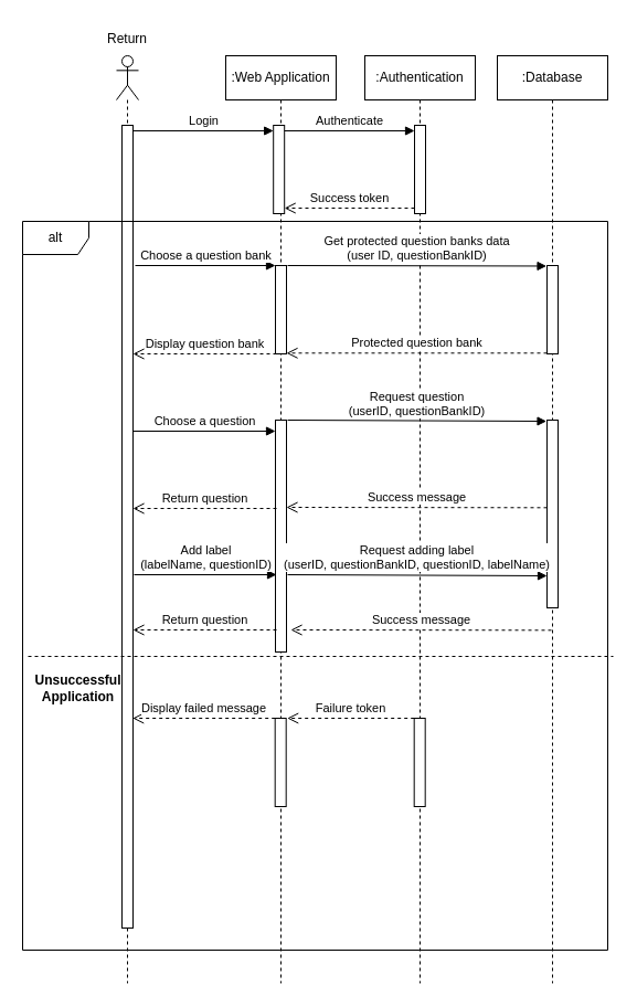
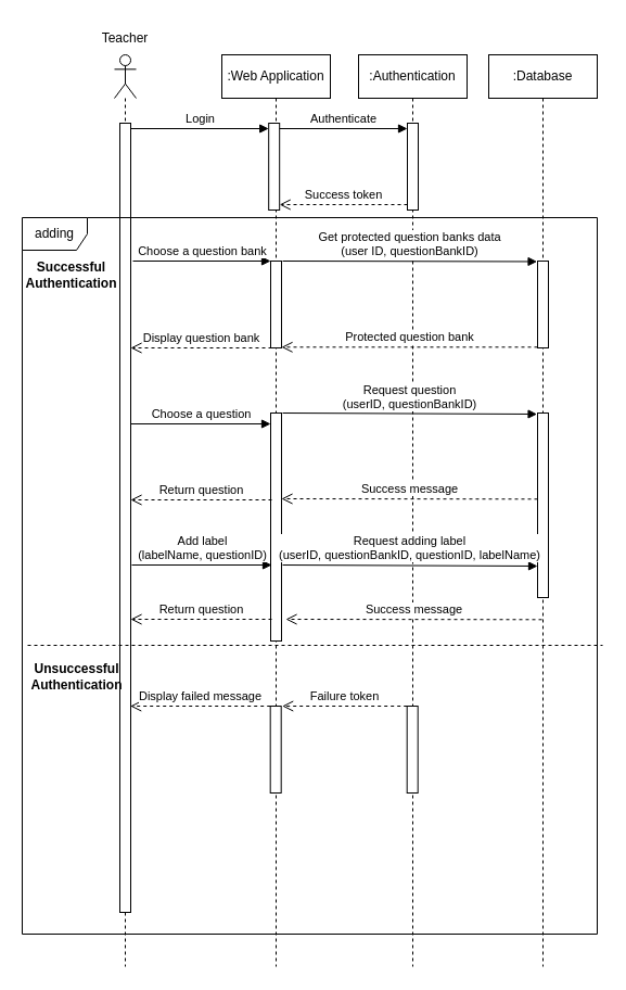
- <mxCell id="3" value="Return" style="text;html=1;strokeColor=none;fillColor=none;align=center;verticalAlign=middle;whiteSpace=wrap;rounded=0;" vertex="1" parent="1"><mxGeometry x="85" width="60" height="30" as="geometry" y="20" /></mxCell>
+ <mxCell id="3" value="Teacher" style="text;html=1;strokeColor=none;fillColor=none;align=center;verticalAlign=middle;whiteSpace=wrap;rounded=0;" vertex="1" parent="1"><mxGeometry x="85" width="60" height="30" as="geometry" y="20" /></mxCell>
- <mxCell id="20" value="alt" style="shape=umlFrame;whiteSpace=wrap;html=1;pointerEvents=0;" vertex="1" parent="1"><mxGeometry x="20" y="200" width="530" height="660" as="geometry" /></mxCell>
+ <mxCell id="20" value="adding" style="shape=umlFrame;whiteSpace=wrap;html=1;pointerEvents=0;" vertex="1" parent="1"><mxGeometry x="20" y="200" width="530" height="660" as="geometry" /></mxCell>
+ <mxCell id="29" value="Successful&lt;br&gt;Authentication" style="text;align=center;fontStyle=1;verticalAlign=middle;spacingLeft=3;spacingRight=3;strokeColor=none;rotatable=0;points=[[0,0.5],[1,0.5]];portConstraint=eastwest;html=1;" vertex="1" parent="1"><mxGeometry x="25" y="240" width="80" height="26" as="geometry" /></mxCell>
- <mxCell id="32" value="Unsuccessful&lt;br&gt;Application" style="text;align=center;fontStyle=1;verticalAlign=middle;spacingLeft=3;spacingRight=3;strokeColor=none;rotatable=0;points=[[0,0.5],[1,0.5]];portConstraint=eastwest;html=1;" vertex="1" parent="1"><mxGeometry x="30" y="610" width="80" height="26" as="geometry" /></mxCell>
+ <mxCell id="32" value="Unsuccessful&lt;br&gt;Authentication" style="text;align=center;fontStyle=1;verticalAlign=middle;spacingLeft=3;spacingRight=3;strokeColor=none;rotatable=0;points=[[0,0.5],[1,0.5]];portConstraint=eastwest;html=1;" vertex="1" parent="1"><mxGeometry x="30" y="610" width="80" height="26" as="geometry" /></mxCell>
